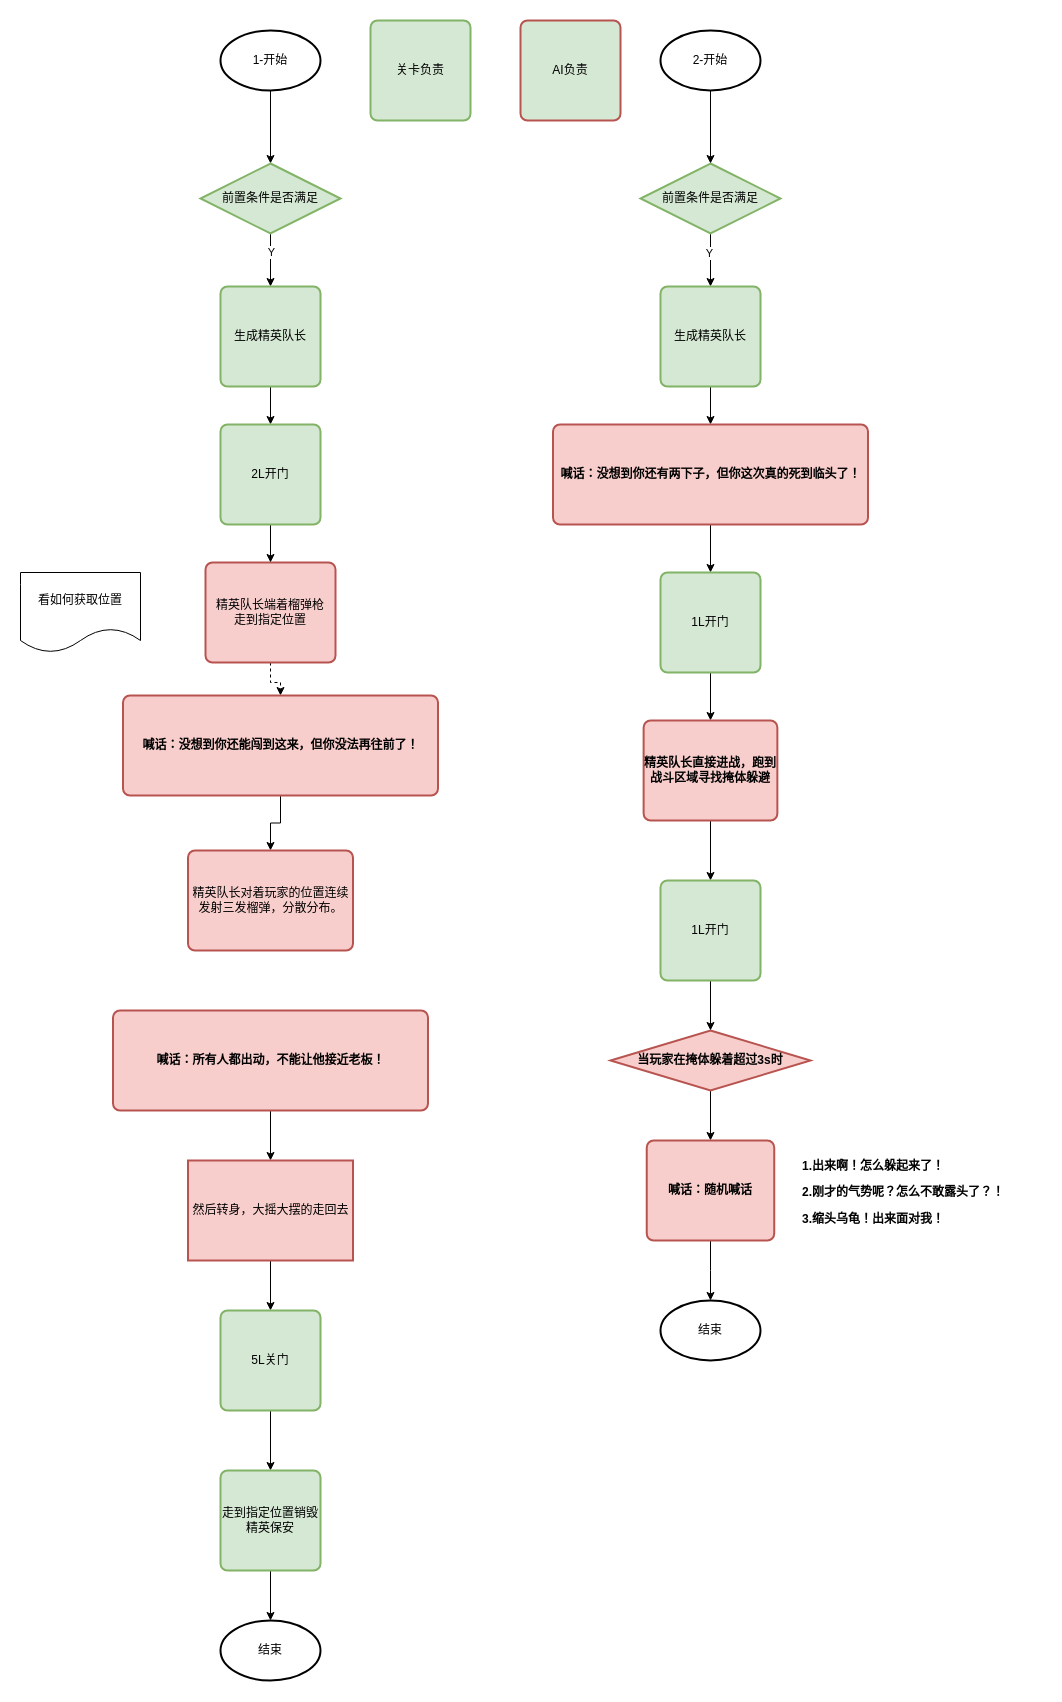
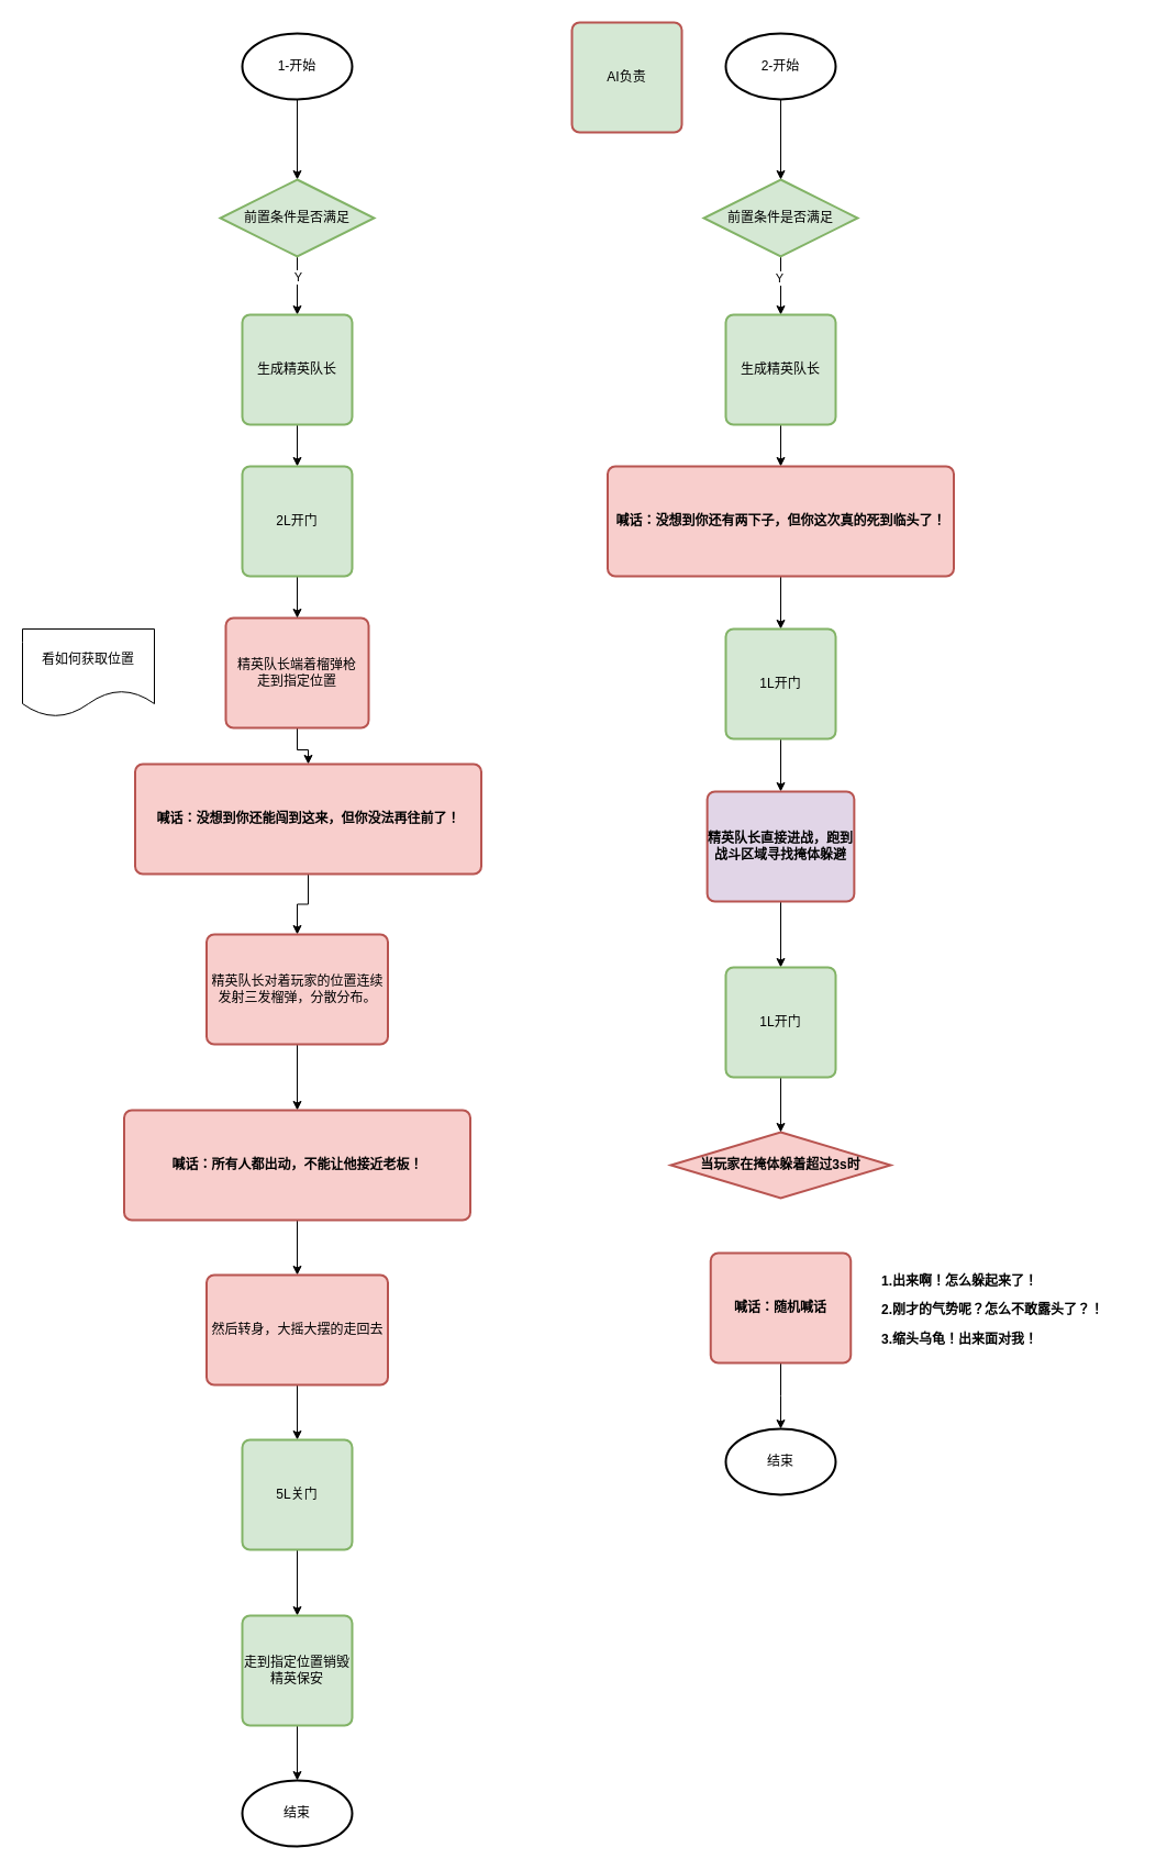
- <mxCell id="46" value="关卡负责" style="rounded=1;whiteSpace=wrap;html=1;absoluteArcSize=1;arcSize=14;strokeWidth=2;fillColor=#d5e8d4;strokeColor=#82b366;" parent="1" vertex="1"><mxGeometry x="370" y="20" width="100" height="100" as="geometry" /></mxCell>
- <mxCell id="9" style="edgeStyle=orthogonalEdgeStyle;rounded=0;orthogonalLoop=1;jettySize=auto;html=1;exitX=0.5;exitY=1;exitDx=0;exitDy=0;dashed=1;" parent="1" source="10" target="15" edge="1"><mxGeometry relative="1" as="geometry" /></mxCell>
+ <mxCell id="9" style="edgeStyle=orthogonalEdgeStyle;rounded=0;orthogonalLoop=1;jettySize=auto;html=1;exitX=0.5;exitY=1;exitDx=0;exitDy=0;" parent="1" source="10" target="15" edge="1"><mxGeometry relative="1" as="geometry" /></mxCell>
- <mxCell id="39" value="精英队长直接进战，跑到战斗区域寻找掩体躲避" style="rounded=1;whiteSpace=wrap;html=1;absoluteArcSize=1;arcSize=14;strokeWidth=2;fillColor=#f8cecc;strokeColor=#b85450;fontStyle=1" parent="1" vertex="1"><mxGeometry x="643.12" y="720" width="133.75" height="100" as="geometry" /></mxCell>
+ <mxCell id="39" value="精英队长直接进战，跑到战斗区域寻找掩体躲避" style="rounded=1;whiteSpace=wrap;html=1;absoluteArcSize=1;arcSize=14;strokeWidth=2;fillColor=#e1d5e7;strokeColor=#b85450;fontStyle=1;" parent="1" vertex="1"><mxGeometry x="643.12" y="720" width="133.75" height="100" as="geometry" /></mxCell>
+ <mxCell id="16" value="" style="edgeStyle=orthogonalEdgeStyle;rounded=0;orthogonalLoop=1;jettySize=auto;html=1;" parent="1" source="17" target="19" edge="1"><mxGeometry relative="1" as="geometry" /></mxCell>
- <mxCell id="40" style="edgeStyle=orthogonalEdgeStyle;rounded=0;orthogonalLoop=1;jettySize=auto;html=1;exitX=0.5;exitY=1;exitDx=0;exitDy=0;exitPerimeter=0;entryX=0.5;entryY=0;entryDx=0;entryDy=0;" parent="1" source="41" target="43" edge="1"><mxGeometry relative="1" as="geometry" /></mxCell>
- <mxCell id="21" value="然后转身，大摇大摆的走回去" style="whiteSpace=wrap;html=1;absoluteArcSize=1;arcSize=14;strokeWidth=2;fillColor=#f8cecc;strokeColor=#b85450;rounded=0;" parent="1" vertex="1"><mxGeometry x="187.5" y="1160" width="165" height="100" as="geometry" /></mxCell>
+ <mxCell id="21" value="然后转身，大摇大摆的走回去" style="rounded=1;whiteSpace=wrap;html=1;absoluteArcSize=1;arcSize=14;strokeWidth=2;fillColor=#f8cecc;strokeColor=#b85450;" parent="1" vertex="1"><mxGeometry x="187.5" y="1160" width="165" height="100" as="geometry" /></mxCell>
